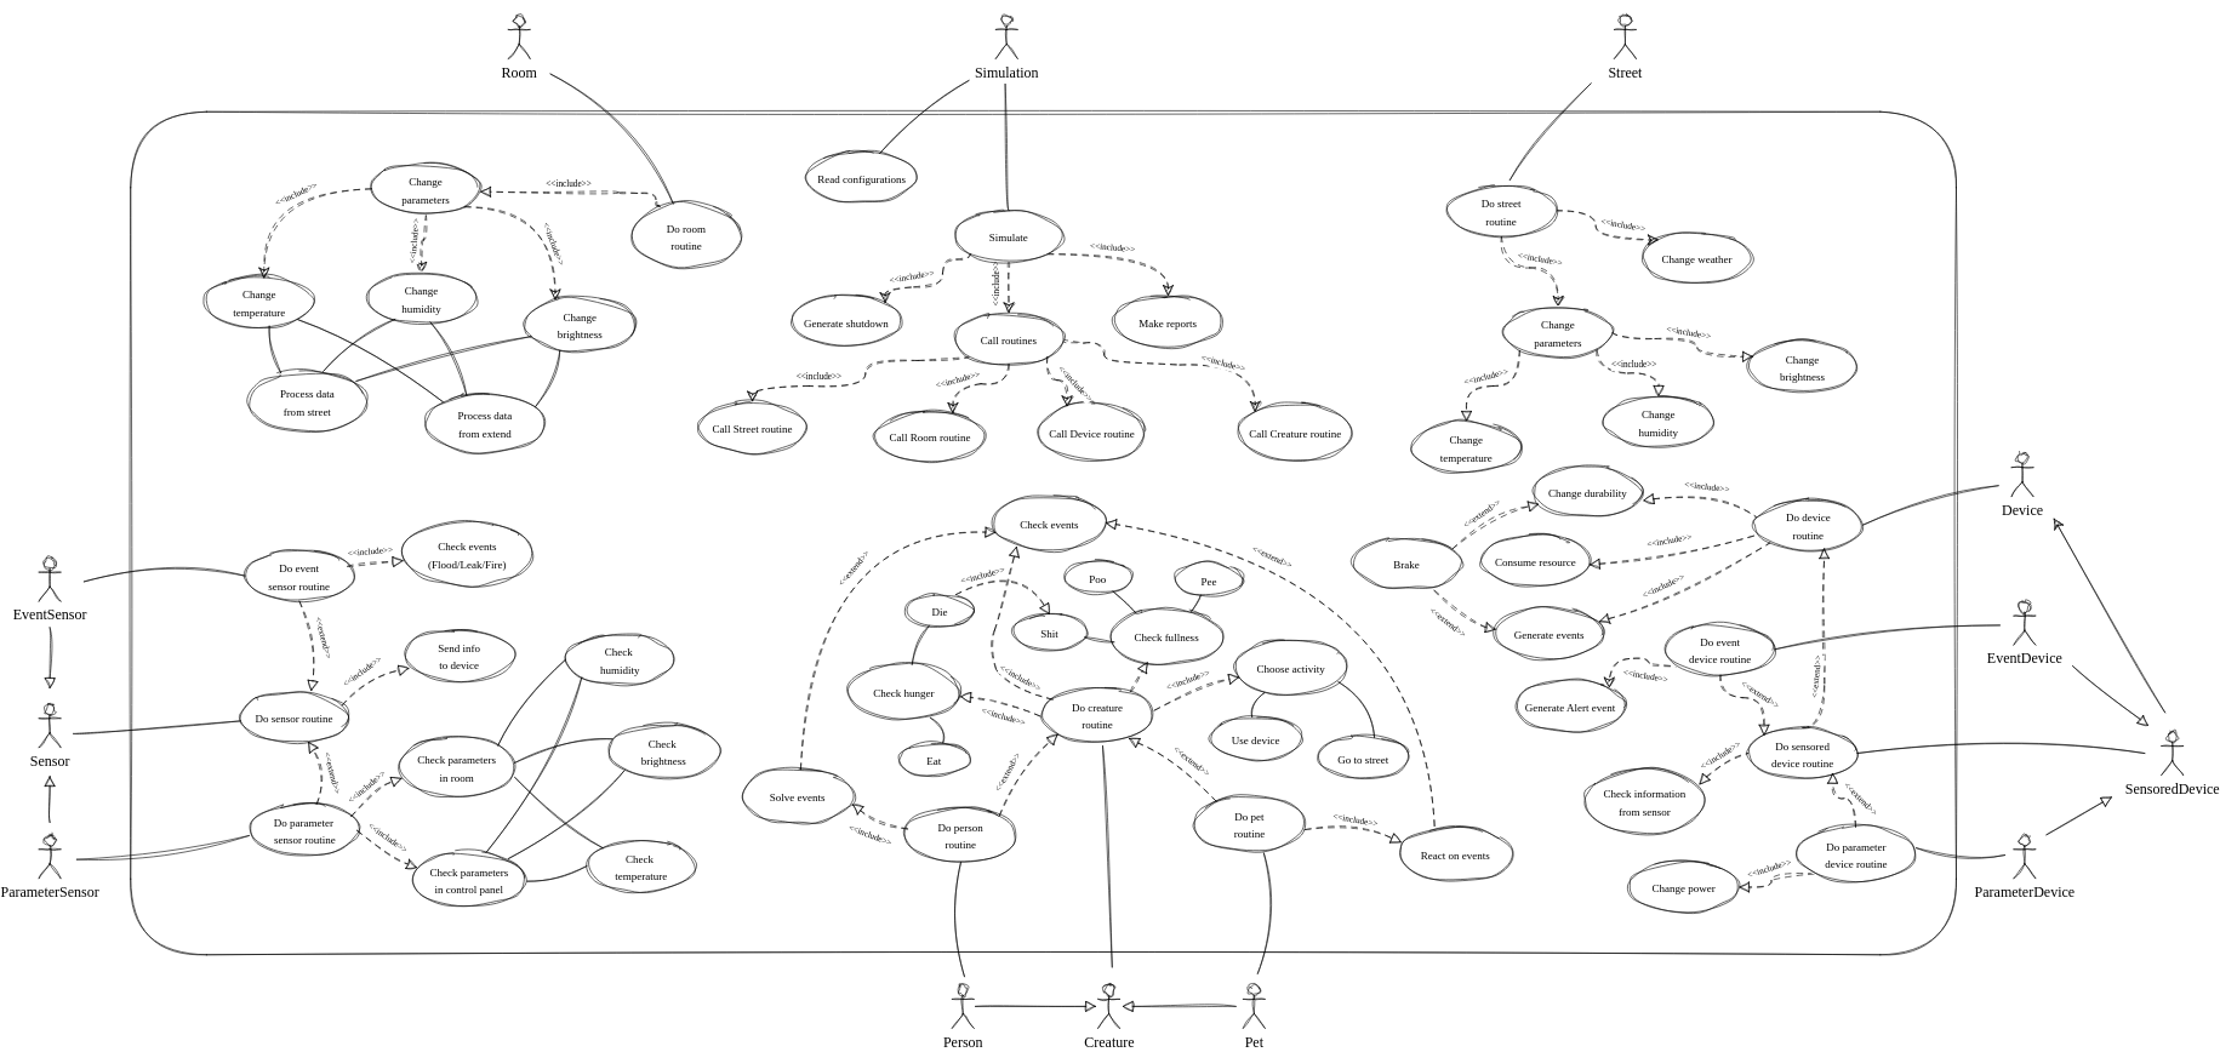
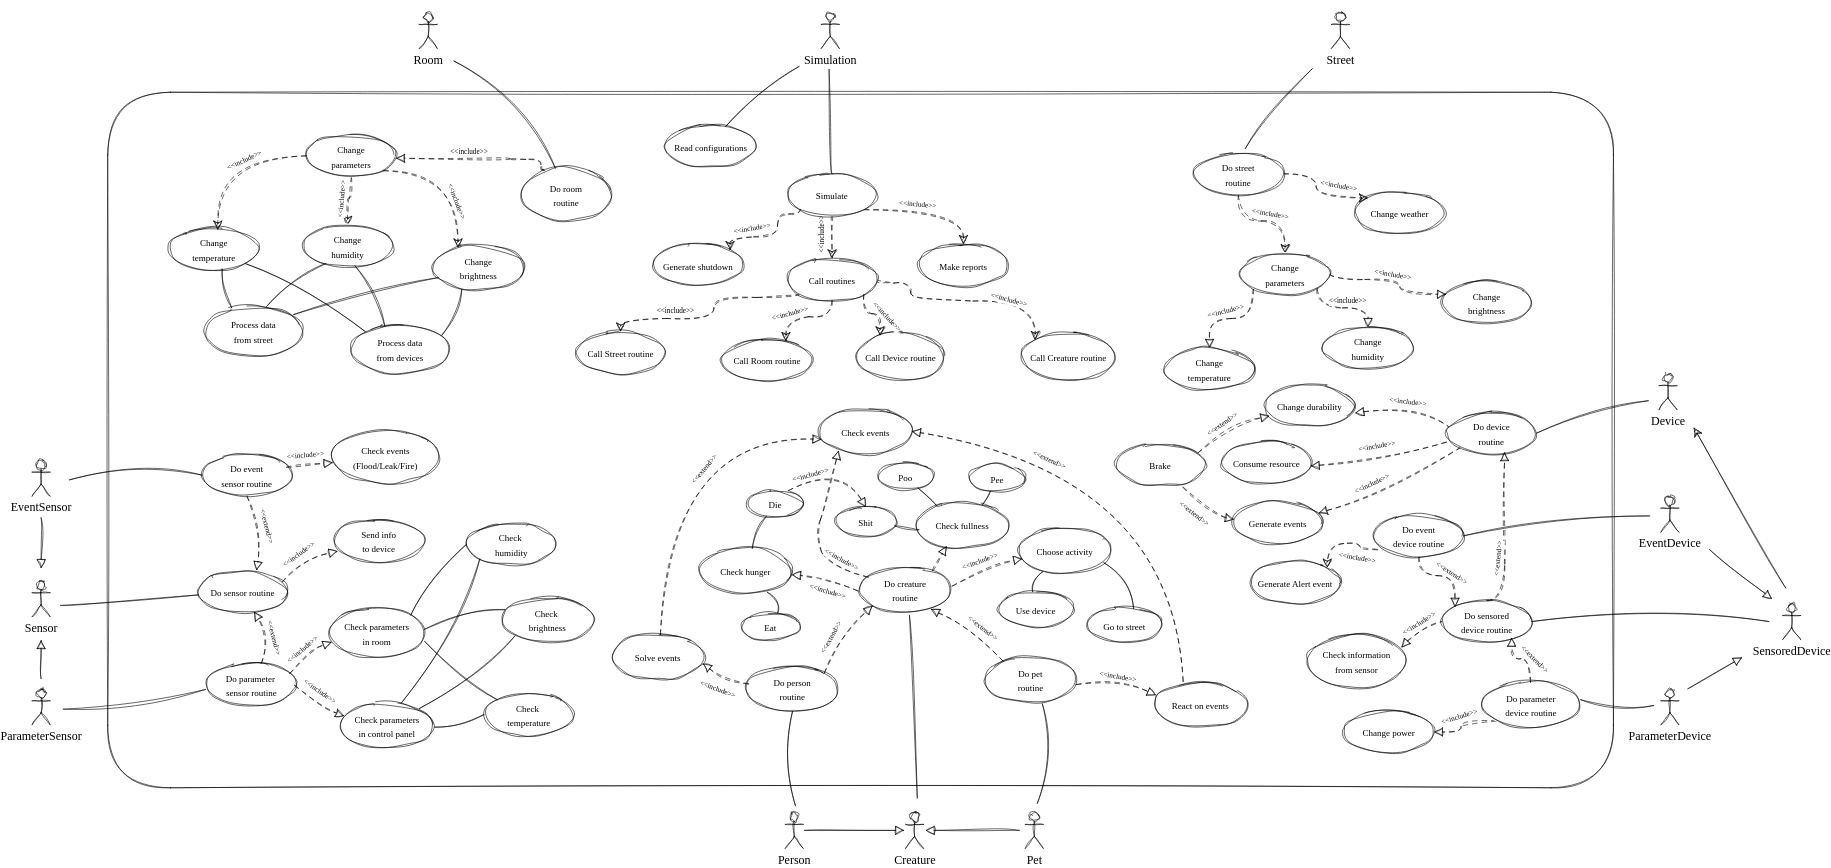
- <mxCell id="77" value="&lt;font style=&quot;font-size: 15px;&quot;&gt;Process data&lt;br&gt;from extend&lt;br&gt;&lt;/font&gt;" style="ellipse;whiteSpace=wrap;html=1;hachureGap=4;fontFamily=Architects Daughter;fontSource=https%3A%2F%2Ffonts.googleapis.com%2Fcss%3Ffamily%3DArchitects%2BDaughter;fontSize=20;sketch=1;curveFitting=1;jiggle=2;" vertex="1" parent="1"><mxGeometry x="551" y="540" width="165" height="82" as="geometry" /></mxCell>
+ <mxCell id="77" value="&lt;font style=&quot;font-size: 15px;&quot;&gt;Process data&lt;br&gt;from devices&lt;br&gt;&lt;/font&gt;" style="ellipse;whiteSpace=wrap;html=1;hachureGap=4;fontFamily=Architects Daughter;fontSource=https%3A%2F%2Ffonts.googleapis.com%2Fcss%3Ffamily%3DArchitects%2BDaughter;fontSize=20;sketch=1;curveFitting=1;jiggle=2;" vertex="1" parent="1"><mxGeometry x="551" y="540" width="165" height="82" as="geometry" /></mxCell>
